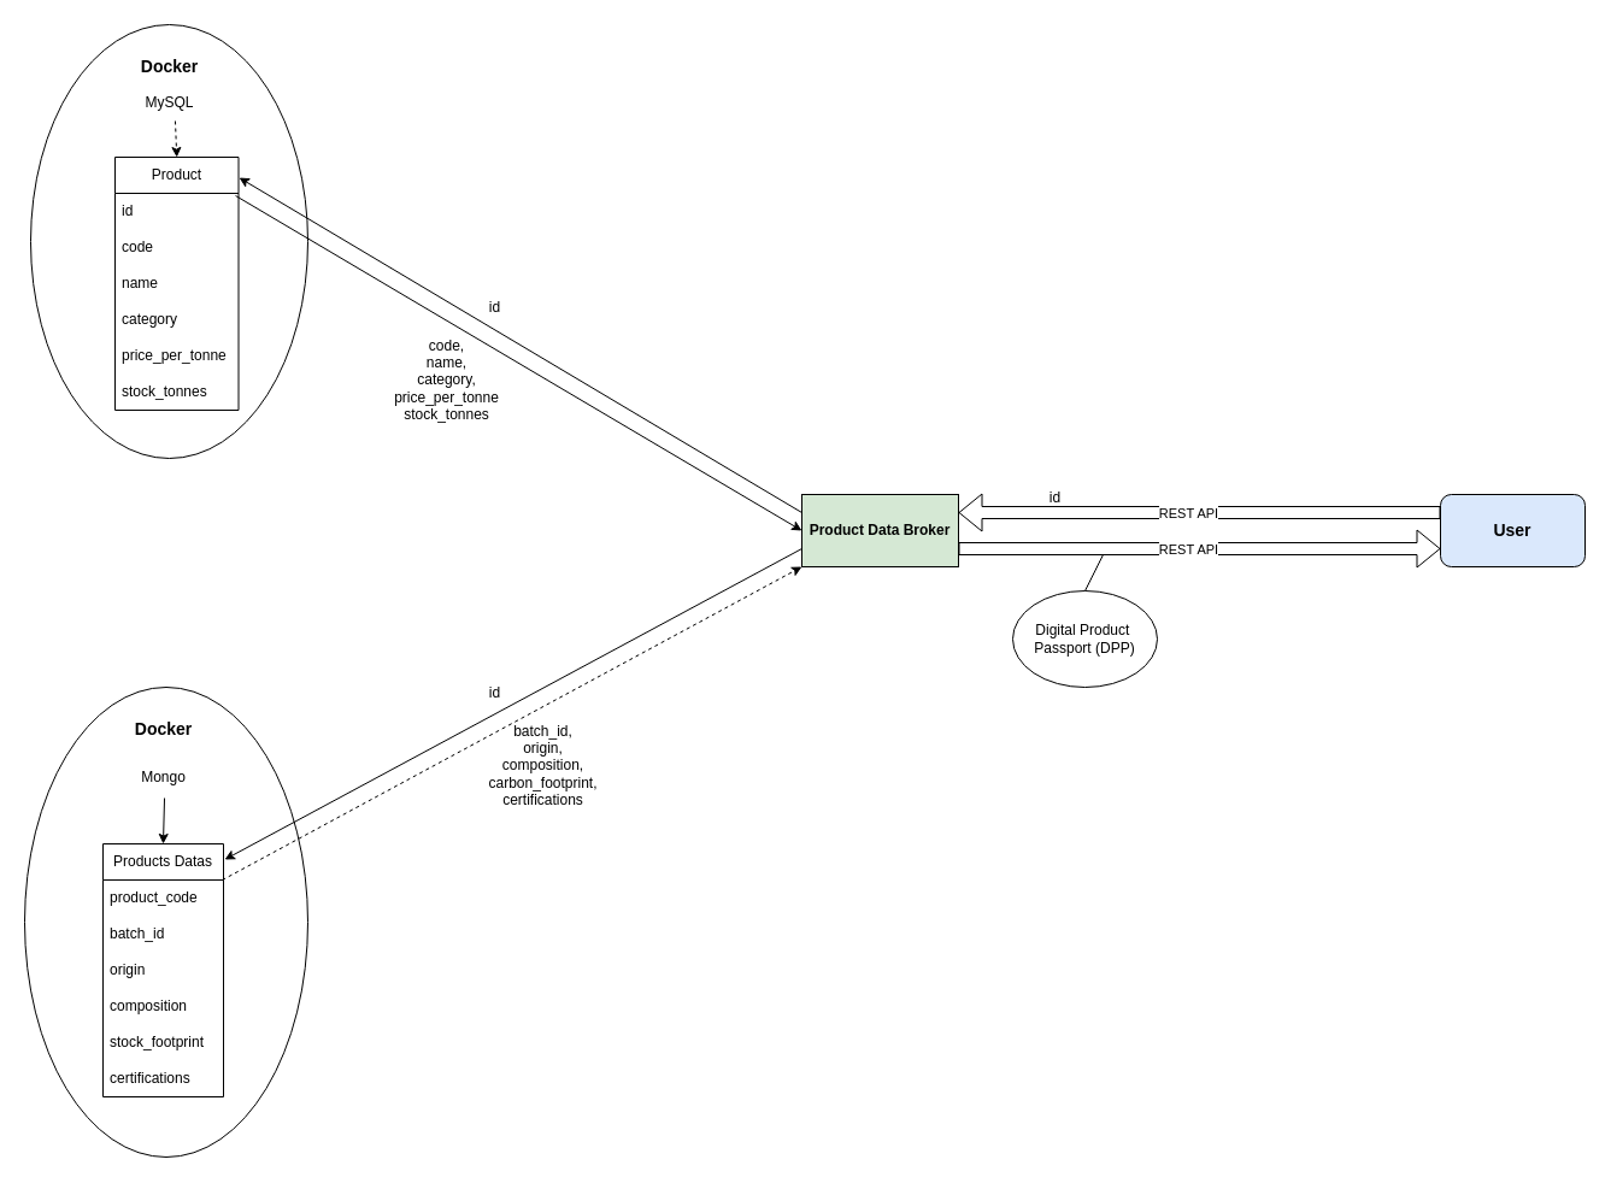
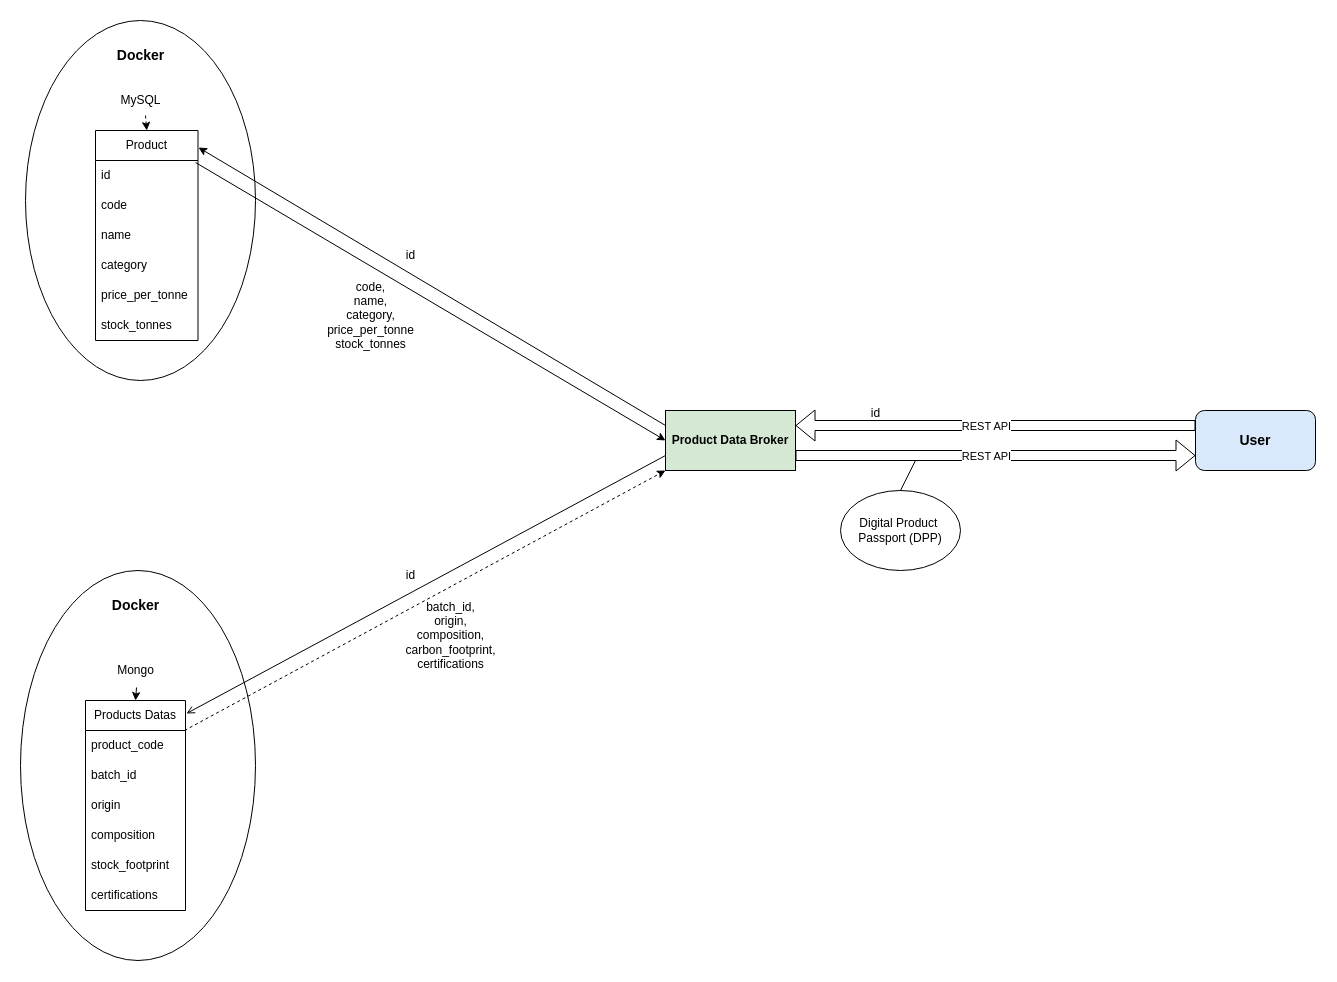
- <mxCell id="15" value="MySQL" style="text;html=1;align=center;verticalAlign=middle;resizable=0;points=[];autosize=1;strokeColor=none;fillColor=none;" vertex="1" parent="1"><mxGeometry x="110" y="70" width="60" height="30" as="geometry" /></mxCell>
+ <mxCell id="15" value="MySQL" style="text;html=1;align=center;verticalAlign=middle;resizable=0;points=[];autosize=1;strokeColor=none;fillColor=none;" vertex="1" parent="1"><mxGeometry x="110" y="85" width="60" height="30" as="geometry" /></mxCell>
- <mxCell id="24" value="Mongo" style="text;html=1;align=center;verticalAlign=middle;resizable=0;points=[];autosize=1;strokeColor=none;fillColor=none;" vertex="1" parent="1"><mxGeometry x="105" y="630" width="60" height="30" as="geometry" /></mxCell>
+ <mxCell id="24" value="Mongo" style="text;html=1;align=center;verticalAlign=middle;resizable=0;points=[];autosize=1;strokeColor=none;fillColor=none;" vertex="1" parent="1"><mxGeometry x="105" y="655" width="60" height="30" as="geometry" /></mxCell>
- <mxCell id="28" value="" style="edgeStyle=none;orthogonalLoop=1;jettySize=auto;html=1;rounded=0;exitX=0;exitY=0.75;exitDx=0;exitDy=0;entryX=1.01;entryY=0.062;entryDx=0;entryDy=0;entryPerimeter=0;" edge="1" parent="1" source="26" target="17"><mxGeometry width="100" relative="1" as="geometry"><mxPoint x="575" y="480" as="sourcePoint" /><mxPoint x="455" y="670" as="targetPoint" /><Array as="points" /></mxGeometry></mxCell>
+ <mxCell id="28" value="" style="edgeStyle=none;orthogonalLoop=1;jettySize=auto;html=1;rounded=0;exitX=0;exitY=0.75;exitDx=0;exitDy=0;entryX=1.01;entryY=0.062;entryDx=0;entryDy=0;entryPerimeter=0;endArrow=open;" edge="1" parent="1" source="26" target="17"><mxGeometry width="100" relative="1" as="geometry"><mxPoint x="575" y="480" as="sourcePoint" /><mxPoint x="455" y="670" as="targetPoint" /><Array as="points" /></mxGeometry></mxCell>
